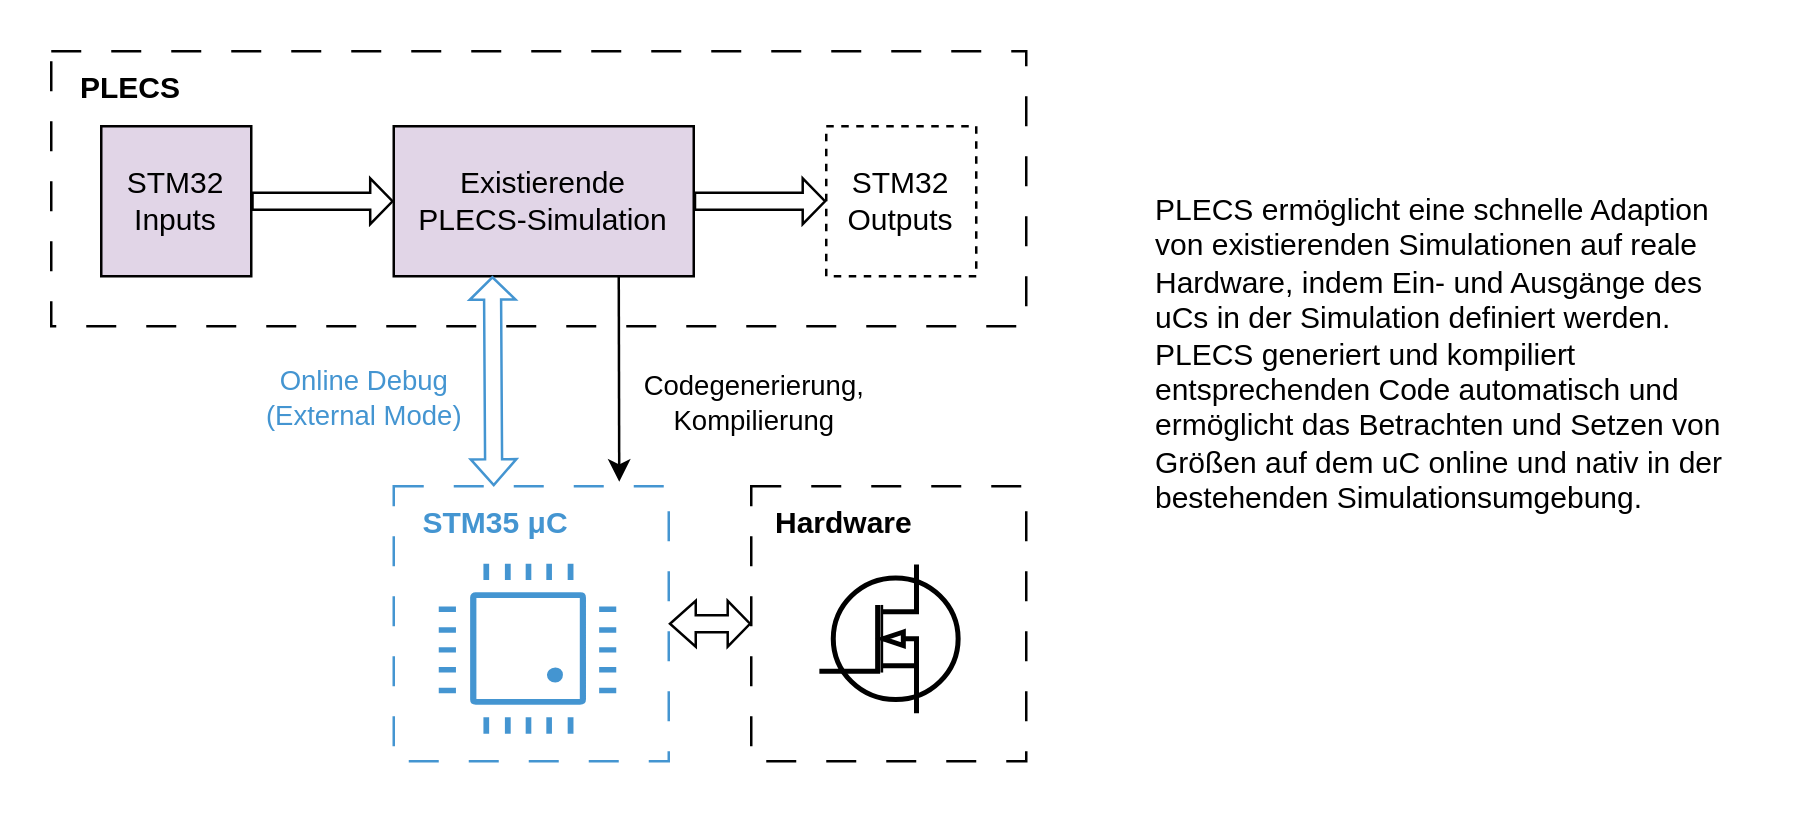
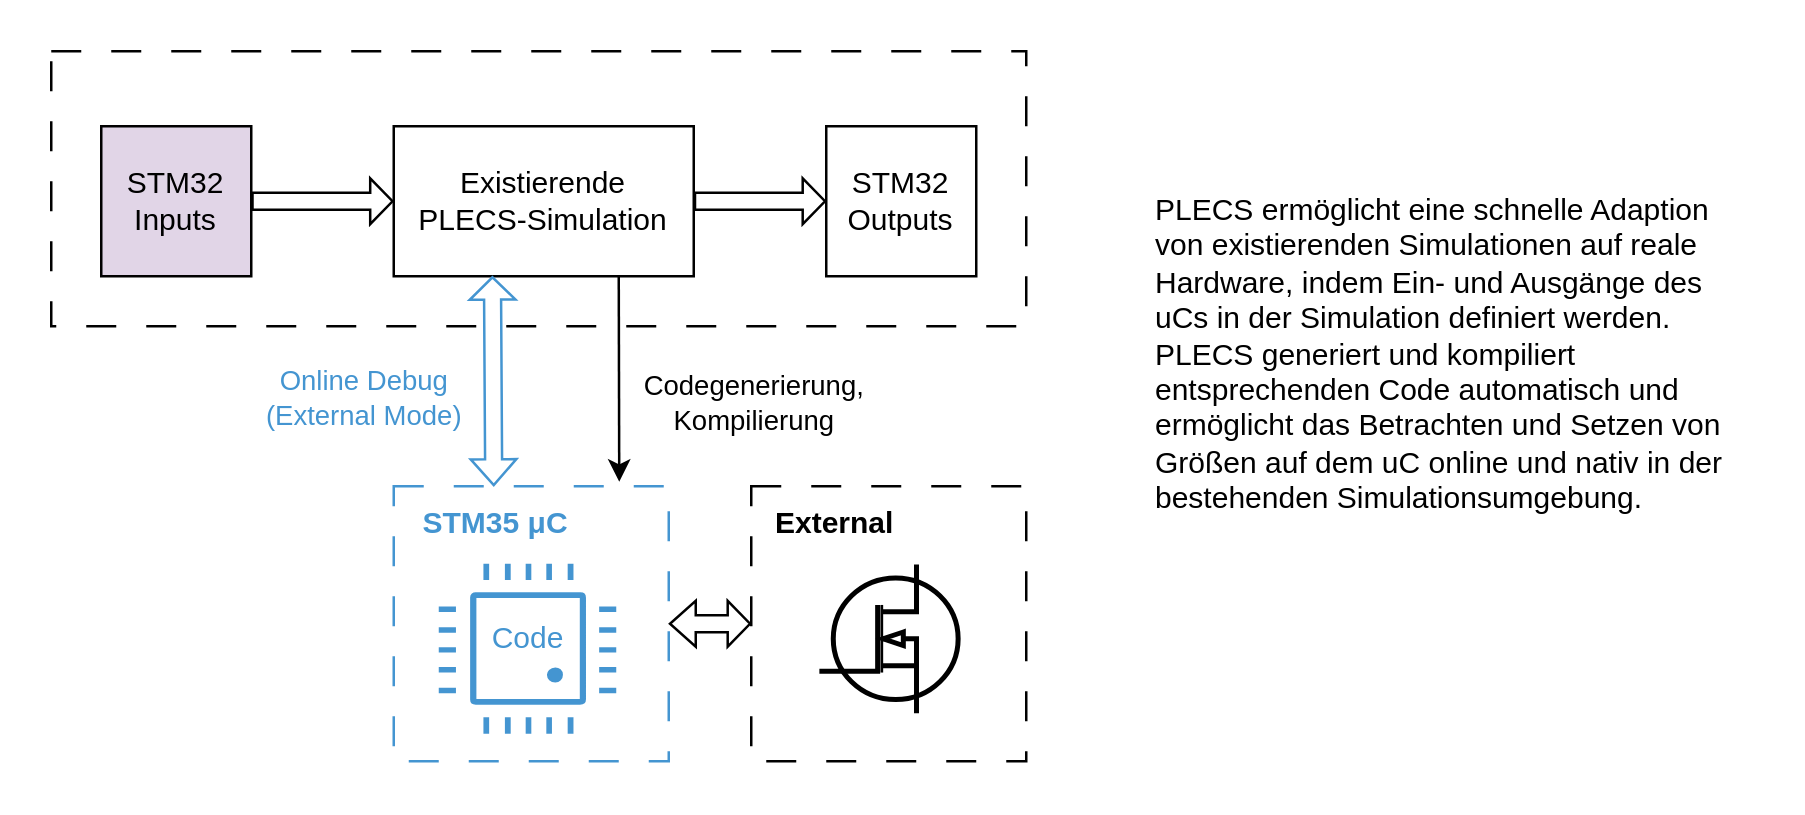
- <mxCell id="9" value="&lt;b&gt;PLECS&lt;/b&gt;" style="text;html=1;strokeColor=none;fillColor=none;align=left;verticalAlign=middle;whiteSpace=wrap;rounded=0;" vertex="1" parent="1"><mxGeometry x="30" y="20" width="60" height="30" as="geometry" /></mxCell>
- <mxCell id="5" value="Existierende &lt;br&gt;PLECS-Simulation" style="rounded=0;whiteSpace=wrap;html=1;fillColor=#e1d5e7;" vertex="1" parent="1"><mxGeometry x="157" y="50" width="120" height="60" as="geometry" /></mxCell>
+ <mxCell id="5" value="Existierende &lt;br&gt;PLECS-Simulation" style="rounded=0;whiteSpace=wrap;html=1;" vertex="1" parent="1"><mxGeometry x="157" y="50" width="120" height="60" as="geometry" /></mxCell>
- <mxCell id="7" value="STM32 Outputs" style="rounded=0;whiteSpace=wrap;html=1;dashed=1;" vertex="1" parent="1"><mxGeometry x="330" y="50" width="60" height="60" as="geometry" /></mxCell>
+ <mxCell id="7" value="STM32 Outputs" style="rounded=0;whiteSpace=wrap;html=1;" vertex="1" parent="1"><mxGeometry x="330" y="50" width="60" height="60" as="geometry" /></mxCell>
- <mxCell id="13" value="&lt;b&gt;Hardware&lt;/b&gt;" style="text;html=1;strokeColor=none;fillColor=none;align=left;verticalAlign=middle;whiteSpace=wrap;rounded=0;" vertex="1" parent="1"><mxGeometry x="308" y="194" width="60" height="30" as="geometry" /></mxCell>
+ <mxCell id="13" value="&lt;b&gt;External&lt;/b&gt;" style="text;html=1;strokeColor=none;fillColor=none;align=left;verticalAlign=middle;whiteSpace=wrap;rounded=0;" vertex="1" parent="1"><mxGeometry x="308" y="194" width="60" height="30" as="geometry" /></mxCell>
+ <mxCell id="10" value="&lt;font color=&quot;#4495d1&quot;&gt;Code&lt;/font&gt;" style="text;html=1;strokeColor=none;fillColor=none;align=center;verticalAlign=middle;whiteSpace=wrap;rounded=0;" vertex="1" parent="1"><mxGeometry x="180.5" y="240" width="60" height="30" as="geometry" /></mxCell>
